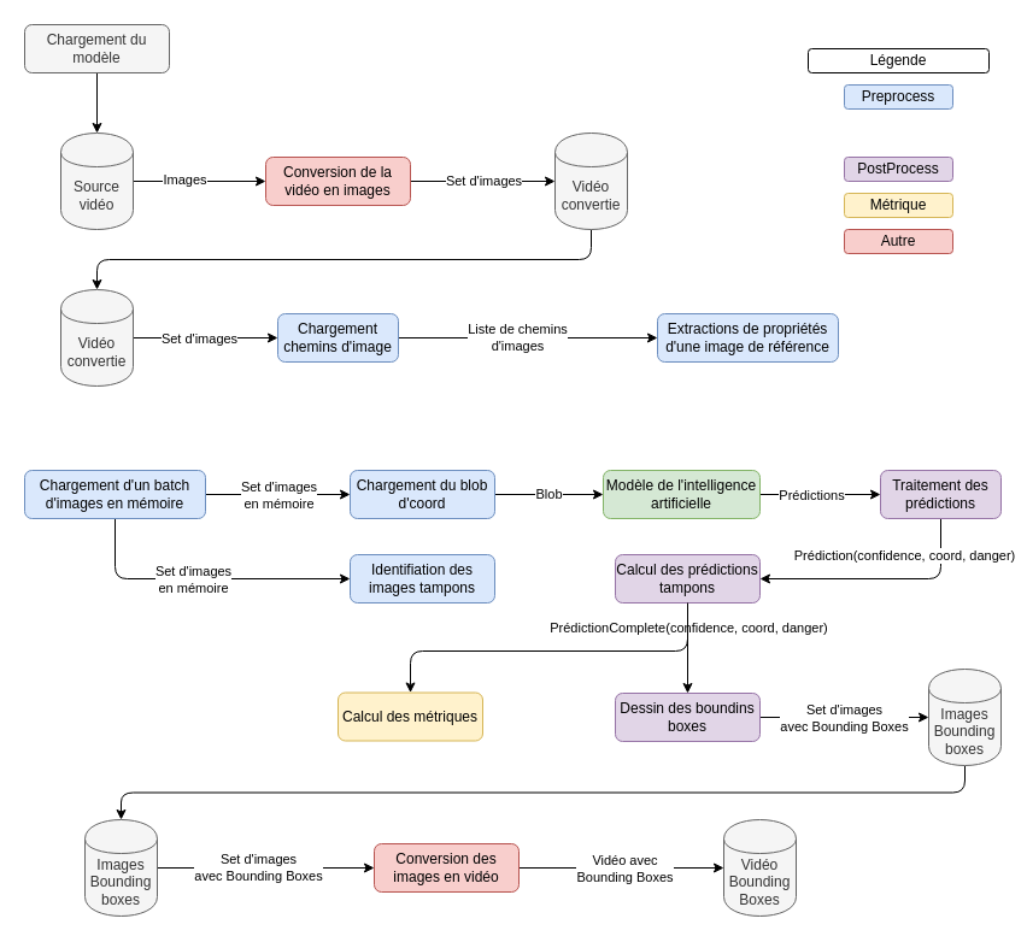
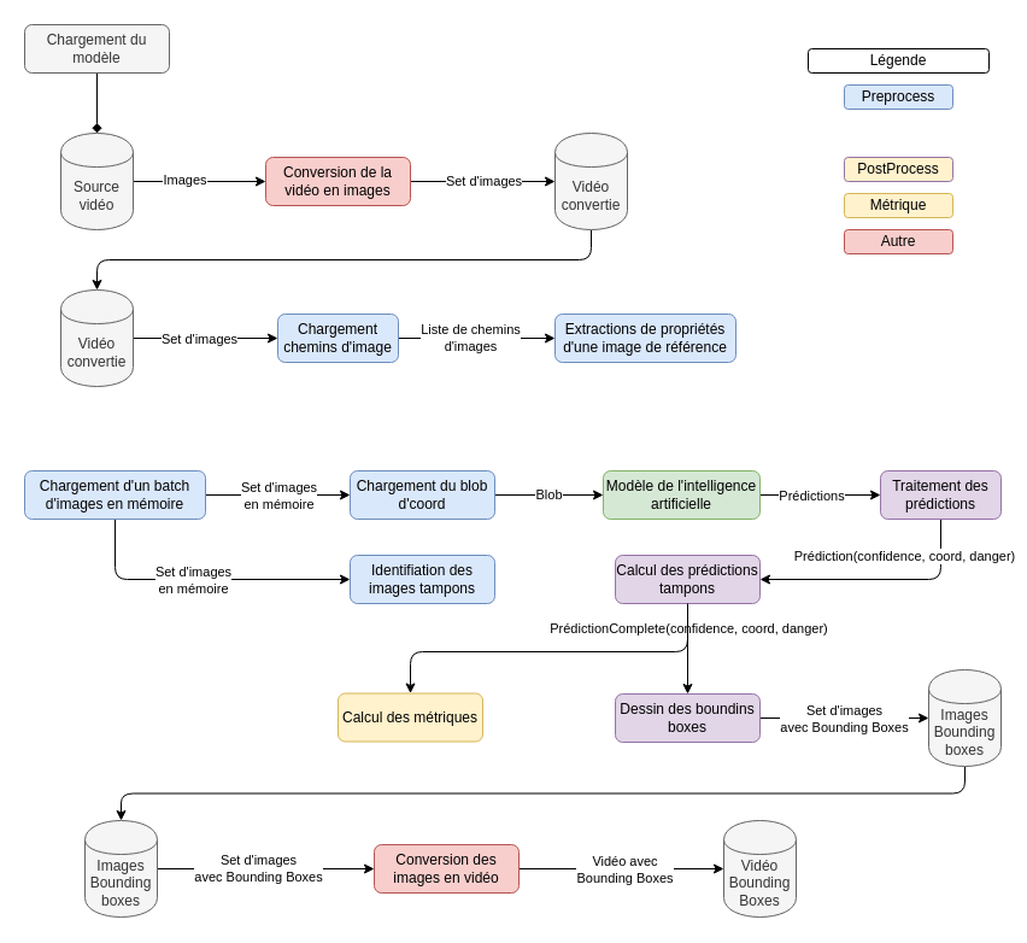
- <mxCell id="10" style="edgeStyle=orthogonalEdgeStyle;rounded=0;orthogonalLoop=1;jettySize=auto;html=1;exitX=0.5;exitY=1;exitDx=0;exitDy=0;entryX=0.5;entryY=0;entryDx=0;entryDy=0;" edge="1" parent="1" source="11" target="4"><mxGeometry relative="1" as="geometry" /></mxCell>
+ <mxCell id="10" style="edgeStyle=orthogonalEdgeStyle;rounded=0;orthogonalLoop=1;jettySize=auto;html=1;exitX=0.5;exitY=1;exitDx=0;exitDy=0;entryX=0.5;entryY=0;entryDx=0;entryDy=0;endArrow=diamond;" edge="1" parent="1" source="11" target="4"><mxGeometry relative="1" as="geometry" /></mxCell>
- <mxCell id="50" value="PostProcess" style="rounded=1;whiteSpace=wrap;html=1;fontSize=12;glass=0;strokeWidth=1;shadow=0;fillColor=#e1d5e7;strokeColor=#9673a6;" vertex="1" parent="1"><mxGeometry x="700" y="130" width="90" height="20" as="geometry" /></mxCell>
+ <mxCell id="50" value="PostProcess" style="rounded=1;whiteSpace=wrap;html=1;fontSize=12;glass=0;strokeWidth=1;shadow=0;fillColor=#fff2cc;strokeColor=#9673a6;" vertex="1" parent="1"><mxGeometry x="700" y="130" width="90" height="20" as="geometry" /></mxCell>
- <mxCell id="17" value="Extractions de propriétés d'une image de référence" style="rounded=1;whiteSpace=wrap;html=1;fontSize=12;glass=0;strokeWidth=1;shadow=0;fillColor=#dae8fc;strokeColor=#6c8ebf;" vertex="1" parent="1"><mxGeometry x="545" y="260" width="150" height="40" as="geometry" /></mxCell>
+ <mxCell id="17" value="Extractions de propriétés d'une image de référence" style="rounded=1;whiteSpace=wrap;html=1;fontSize=12;glass=0;strokeWidth=1;shadow=0;fillColor=#dae8fc;strokeColor=#6c8ebf;" vertex="1" parent="1"><mxGeometry x="460" y="260" width="150" height="40" as="geometry" /></mxCell>
